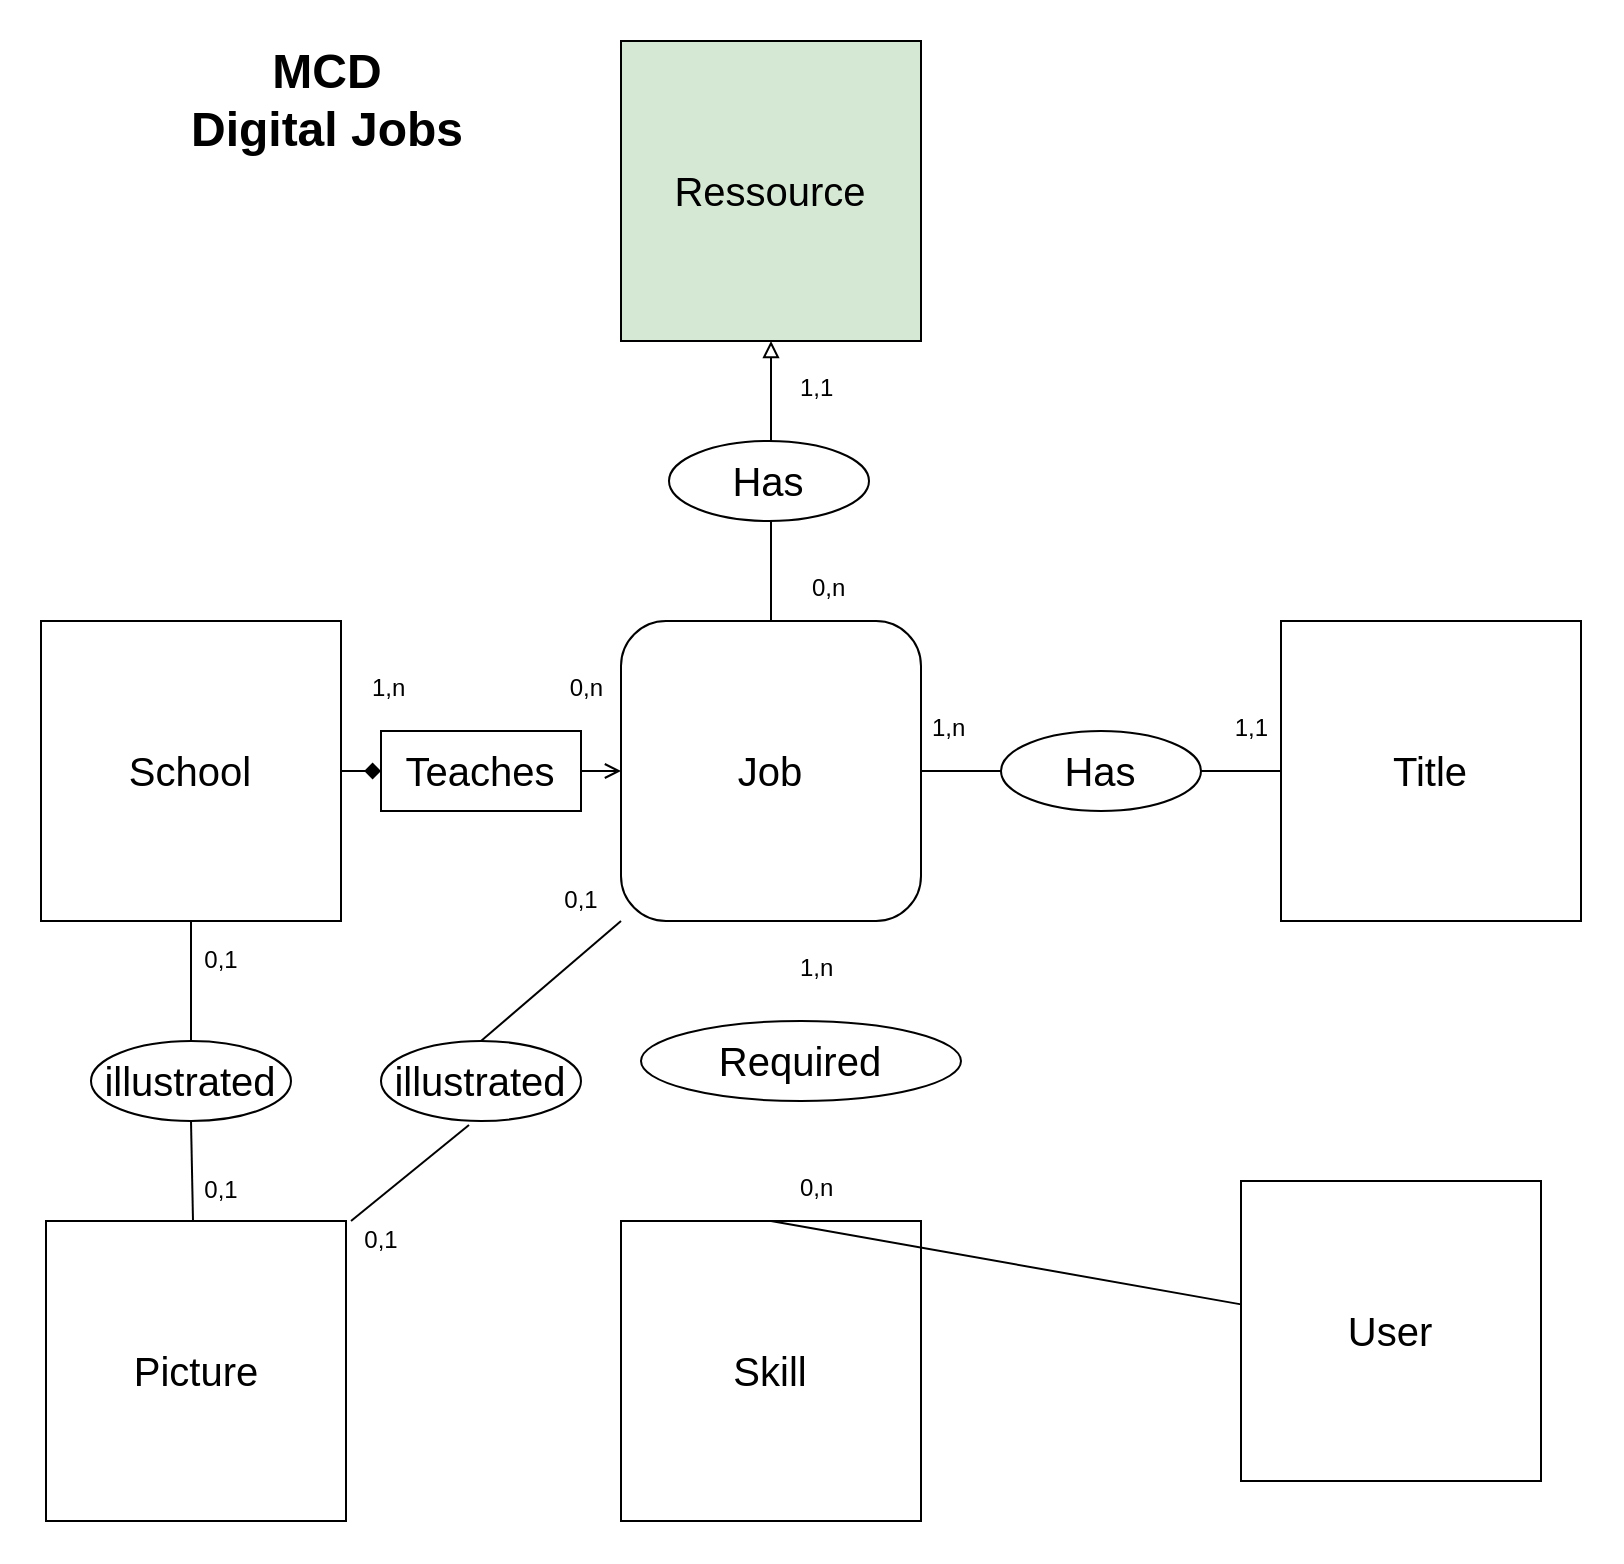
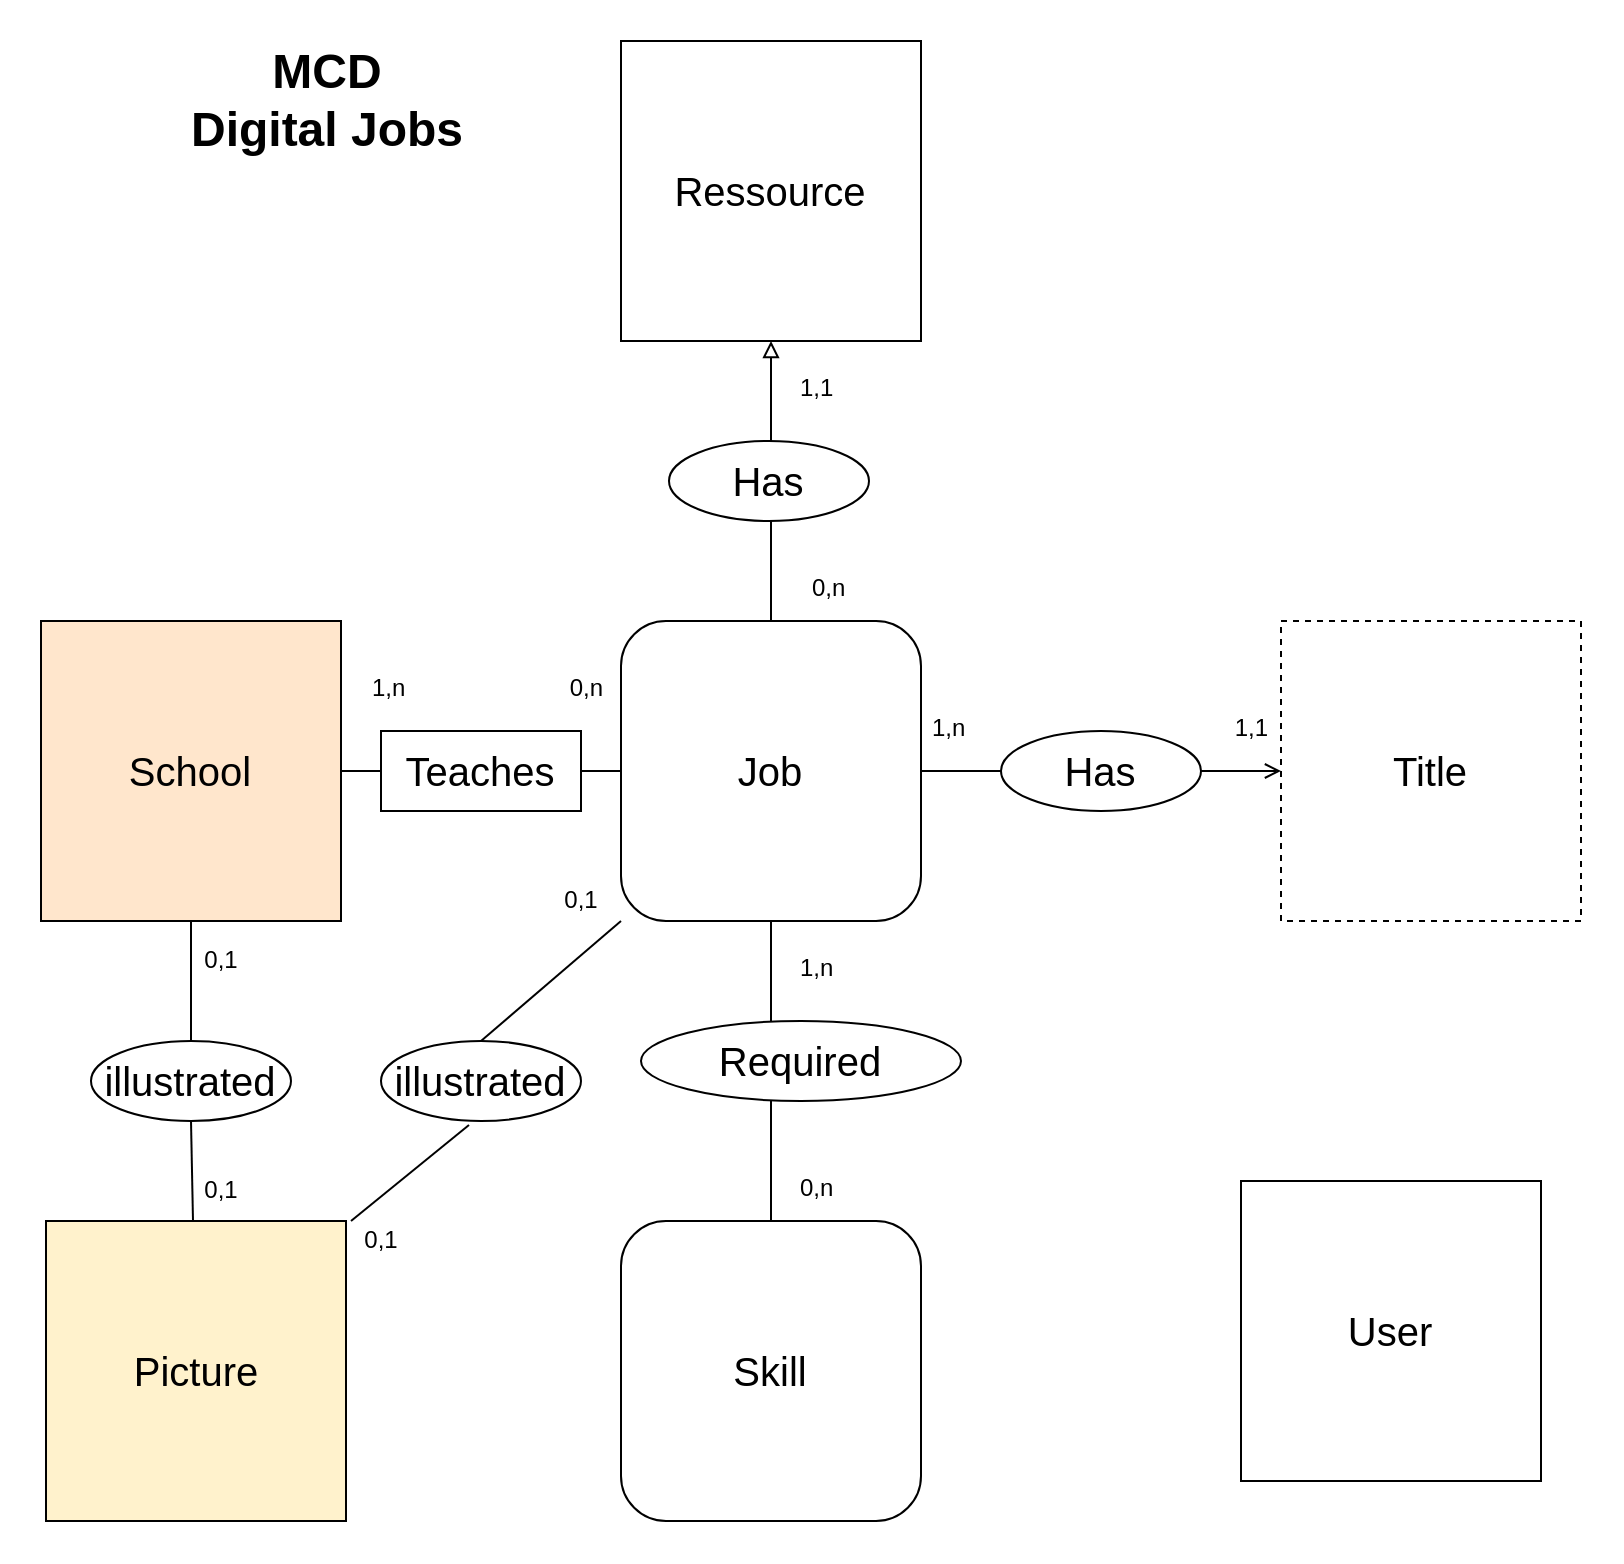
- <mxCell id="23" value="&lt;font style=&quot;font-size: 20px&quot;&gt;Ressource&lt;br&gt;&lt;/font&gt;" style="whiteSpace=wrap;html=1;aspect=fixed;fillColor=#d5e8d4;" parent="1" vertex="1"><mxGeometry x="310" y="20" width="150" height="150" as="geometry" /></mxCell>
+ <mxCell id="23" value="&lt;font style=&quot;font-size: 20px&quot;&gt;Ressource&lt;br&gt;&lt;/font&gt;" style="whiteSpace=wrap;html=1;aspect=fixed;" parent="1" vertex="1"><mxGeometry x="310" y="20" width="150" height="150" as="geometry" /></mxCell>
- <mxCell id="16" value="&lt;font style=&quot;font-size: 20px&quot;&gt;School&lt;/font&gt;" style="whiteSpace=wrap;html=1;aspect=fixed;" parent="1" vertex="1"><mxGeometry x="20" y="310" width="150" height="150" as="geometry" /></mxCell>
+ <mxCell id="16" value="&lt;font style=&quot;font-size: 20px&quot;&gt;School&lt;/font&gt;" style="whiteSpace=wrap;html=1;aspect=fixed;fillColor=#ffe6cc;" parent="1" vertex="1"><mxGeometry x="20" y="310" width="150" height="150" as="geometry" /></mxCell>
- <mxCell id="20" value="" style="endArrow=diamond;html=1;rounded=0;fontSize=20;fontColor=#000000;entryX=0;entryY=0.5;entryDx=0;entryDy=0;exitX=1;exitY=0.5;exitDx=0;exitDy=0;" parent="1" source="16" target="19" edge="1"><mxGeometry width="50" height="50" relative="1" as="geometry"><mxPoint x="170" y="385" as="sourcePoint" /><mxPoint x="310" y="385" as="targetPoint" /></mxGeometry></mxCell>
+ <mxCell id="20" value="" style="endArrow=none;html=1;rounded=0;fontSize=20;fontColor=#000000;entryX=0;entryY=0.5;entryDx=0;entryDy=0;exitX=1;exitY=0.5;exitDx=0;exitDy=0;" parent="1" source="16" target="19" edge="1"><mxGeometry width="50" height="50" relative="1" as="geometry"><mxPoint x="170" y="385" as="sourcePoint" /><mxPoint x="310" y="385" as="targetPoint" /></mxGeometry></mxCell>
- <mxCell id="18" value="" style="endArrow=open;html=1;rounded=0;fontSize=20;fontColor=#000000;entryX=0;entryY=0.5;entryDx=0;entryDy=0;exitX=1;exitY=0.5;exitDx=0;exitDy=0;startArrow=none;" parent="1" source="19" target="3" edge="1"><mxGeometry width="50" height="50" relative="1" as="geometry"><mxPoint x="390" y="590" as="sourcePoint" /><mxPoint x="440" y="540" as="targetPoint" /></mxGeometry></mxCell>
+ <mxCell id="18" value="" style="endArrow=none;html=1;rounded=0;fontSize=20;fontColor=#000000;entryX=0;entryY=0.5;entryDx=0;entryDy=0;exitX=1;exitY=0.5;exitDx=0;exitDy=0;startArrow=none;" parent="1" source="19" target="3" edge="1"><mxGeometry width="50" height="50" relative="1" as="geometry"><mxPoint x="390" y="590" as="sourcePoint" /><mxPoint x="440" y="540" as="targetPoint" /></mxGeometry></mxCell>
- <mxCell id="6" value="" style="endArrow=none;html=1;rounded=0;entryX=0;entryY=0.5;entryDx=0;entryDy=0;exitX=1;exitY=0.5;exitDx=0;exitDy=0;" parent="1" source="3" target="4" edge="1"><mxGeometry width="50" height="50" relative="1" as="geometry"><mxPoint x="470" y="377" as="sourcePoint" /><mxPoint x="440" y="490" as="targetPoint" /></mxGeometry></mxCell>
+ <mxCell id="6" value="" style="endArrow=open;html=1;rounded=0;entryX=0;entryY=0.5;entryDx=0;entryDy=0;exitX=1;exitY=0.5;exitDx=0;exitDy=0;" parent="1" source="3" target="4" edge="1"><mxGeometry width="50" height="50" relative="1" as="geometry"><mxPoint x="470" y="377" as="sourcePoint" /><mxPoint x="440" y="490" as="targetPoint" /></mxGeometry></mxCell>
- <mxCell id="4" value="&lt;font style=&quot;font-size: 20px&quot;&gt;Title&lt;/font&gt;" style="whiteSpace=wrap;html=1;aspect=fixed;" parent="1" vertex="1"><mxGeometry x="640" y="310" width="150" height="150" as="geometry" /></mxCell>
+ <mxCell id="4" value="&lt;font style=&quot;font-size: 20px&quot;&gt;Title&lt;/font&gt;" style="whiteSpace=wrap;html=1;aspect=fixed;dashed=1;" parent="1" vertex="1"><mxGeometry x="640" y="310" width="150" height="150" as="geometry" /></mxCell>
- <mxCell id="7" value="" style="endArrow=none;html=1;rounded=0;exitX=0.5;exitY=0;exitDx=0;exitDy=0;" parent="1" source="5" target="12" edge="1"><mxGeometry width="50" height="50" relative="1" as="geometry"><mxPoint x="390" y="540" as="sourcePoint" /><mxPoint x="440" y="490" as="targetPoint" /></mxGeometry></mxCell>
+ <mxCell id="7" value="" style="endArrow=none;html=1;rounded=0;entryX=0.5;entryY=1;entryDx=0;entryDy=0;exitX=0.5;exitY=0;exitDx=0;exitDy=0;" parent="1" source="5" target="3" edge="1"><mxGeometry width="50" height="50" relative="1" as="geometry"><mxPoint x="390" y="540" as="sourcePoint" /><mxPoint x="440" y="490" as="targetPoint" /></mxGeometry></mxCell>
- <mxCell id="27" value="&lt;font style=&quot;font-size: 20px&quot;&gt;Picture&lt;/font&gt;" style="whiteSpace=wrap;html=1;aspect=fixed;" parent="1" vertex="1"><mxGeometry x="22.5" y="610" width="150" height="150" as="geometry" /></mxCell>
+ <mxCell id="27" value="&lt;font style=&quot;font-size: 20px&quot;&gt;Picture&lt;/font&gt;" style="whiteSpace=wrap;html=1;aspect=fixed;fillColor=#fff2cc;" parent="1" vertex="1"><mxGeometry x="22.5" y="610" width="150" height="150" as="geometry" /></mxCell>
- <mxCell id="5" value="&lt;font style=&quot;font-size: 20px&quot;&gt;Skill&lt;/font&gt;" style="whiteSpace=wrap;html=1;aspect=fixed;" parent="1" vertex="1"><mxGeometry x="310" y="610" width="150" height="150" as="geometry" /></mxCell>
+ <mxCell id="5" value="&lt;font style=&quot;font-size: 20px&quot;&gt;Skill&lt;/font&gt;" style="whiteSpace=wrap;html=1;aspect=fixed;rounded=1;" parent="1" vertex="1"><mxGeometry x="310" y="610" width="150" height="150" as="geometry" /></mxCell>
